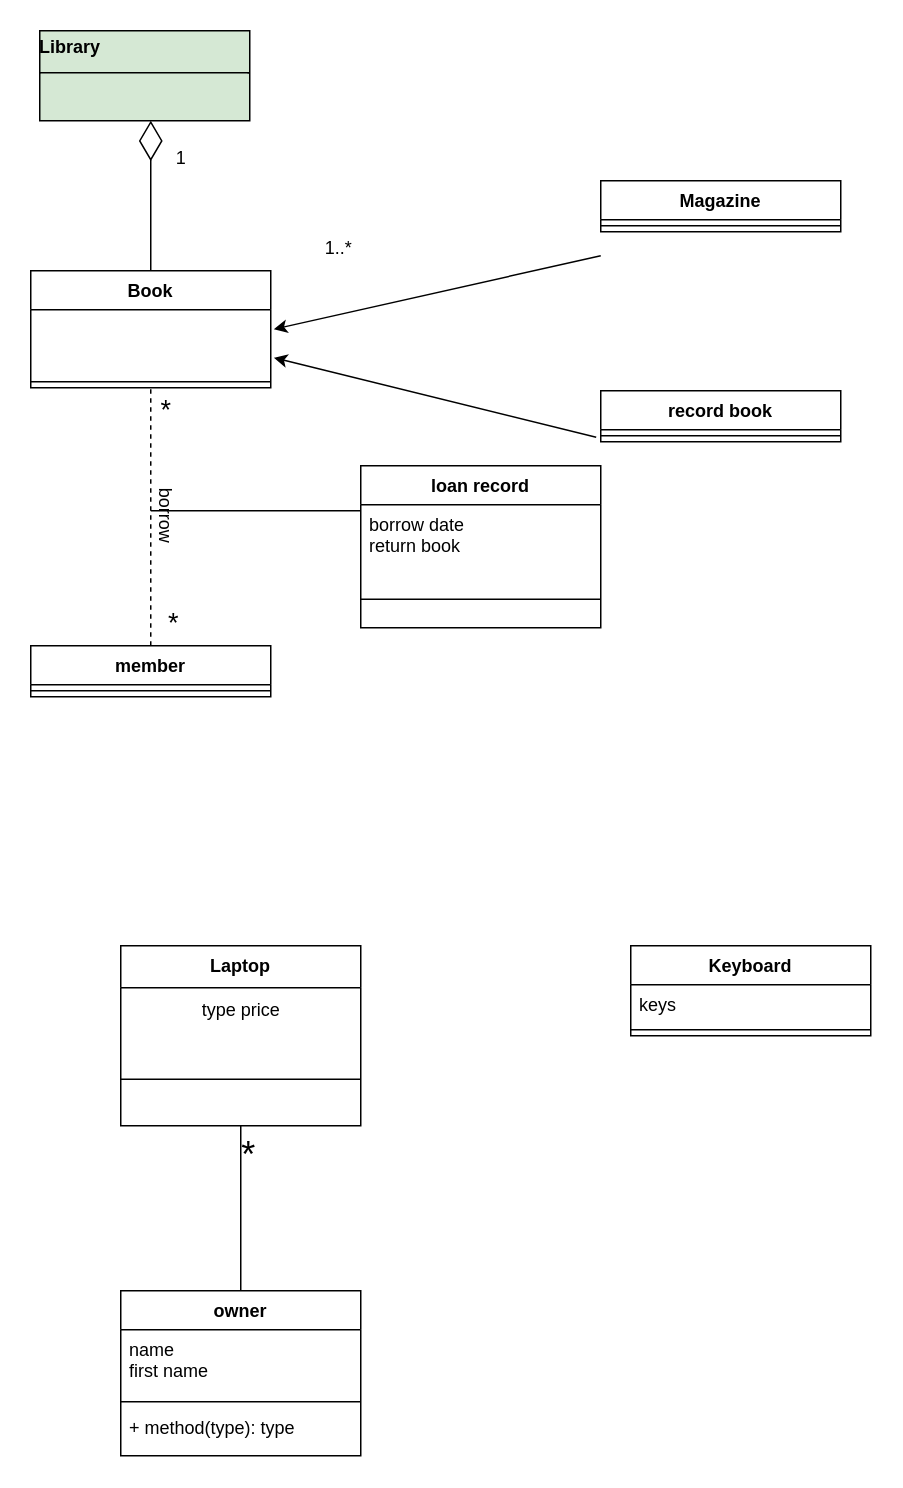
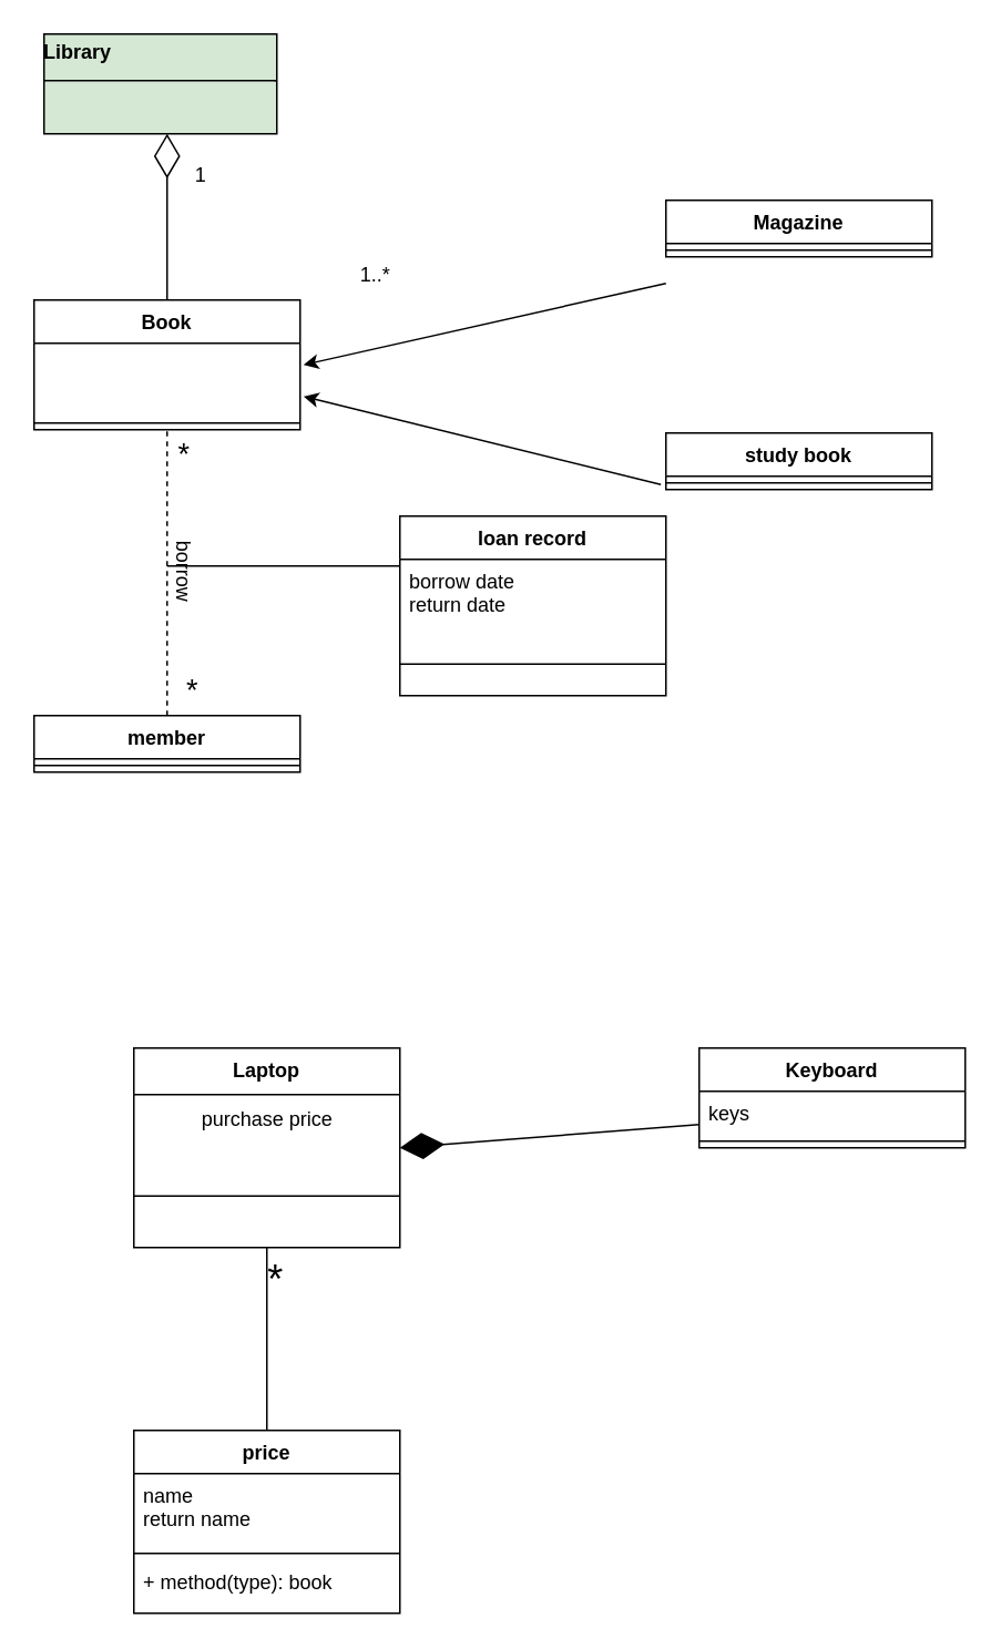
- <mxCell id="8" value="record book" style="swimlane;fontStyle=1;align=center;verticalAlign=top;childLayout=stackLayout;horizontal=1;startSize=26;horizontalStack=0;resizeParent=1;resizeParentMax=0;resizeLast=0;collapsible=1;marginBottom=0;whiteSpace=wrap;html=1;" vertex="1" parent="1"><mxGeometry x="400" y="260" width="160" height="34" as="geometry" /></mxCell>
+ <mxCell id="8" value="study book" style="swimlane;fontStyle=1;align=center;verticalAlign=top;childLayout=stackLayout;horizontal=1;startSize=26;horizontalStack=0;resizeParent=1;resizeParentMax=0;resizeLast=0;collapsible=1;marginBottom=0;whiteSpace=wrap;html=1;" vertex="1" parent="1"><mxGeometry x="400" y="260" width="160" height="34" as="geometry" /></mxCell>
- <mxCell id="19" value="borrow date&lt;div&gt;return book&lt;/div&gt;" style="text;strokeColor=none;fillColor=none;align=left;verticalAlign=top;spacingLeft=4;spacingRight=4;overflow=hidden;rotatable=0;points=[[0,0.5],[1,0.5]];portConstraint=eastwest;whiteSpace=wrap;html=1;" vertex="1" parent="18"><mxGeometry y="26" width="160" height="44" as="geometry" /></mxCell>
+ <mxCell id="19" value="borrow date&lt;div&gt;return date&lt;/div&gt;" style="text;strokeColor=none;fillColor=none;align=left;verticalAlign=top;spacingLeft=4;spacingRight=4;overflow=hidden;rotatable=0;points=[[0,0.5],[1,0.5]];portConstraint=eastwest;whiteSpace=wrap;html=1;" vertex="1" parent="18"><mxGeometry y="26" width="160" height="44" as="geometry" /></mxCell>
- <mxCell id="24" value="type price" style="text;html=1;align=center;verticalAlign=middle;resizable=0;points=[];autosize=1;strokeColor=none;fillColor=none;" vertex="1" parent="23"><mxGeometry y="28" width="160" height="30" as="geometry" /></mxCell>
+ <mxCell id="24" value="purchase price" style="text;html=1;align=center;verticalAlign=middle;resizable=0;points=[];autosize=1;strokeColor=none;fillColor=none;" vertex="1" parent="23"><mxGeometry y="28" width="160" height="30" as="geometry" /></mxCell>
+ <mxCell id="29" value="" style="endArrow=diamondThin;endFill=1;endSize=24;html=1;rounded=0;exitX=0;exitY=0.769;exitDx=0;exitDy=0;exitPerimeter=0;entryX=1;entryY=0.5;entryDx=0;entryDy=0;" edge="1" parent="1" source="27" target="23"><mxGeometry width="160" relative="1" as="geometry"><mxPoint x="250" y="640" as="sourcePoint" /><mxPoint x="410" y="640" as="targetPoint" /></mxGeometry></mxCell>
- <mxCell id="31" value="owner" style="swimlane;fontStyle=1;align=center;verticalAlign=top;childLayout=stackLayout;horizontal=1;startSize=26;horizontalStack=0;resizeParent=1;resizeParentMax=0;resizeLast=0;collapsible=1;marginBottom=0;whiteSpace=wrap;html=1;" vertex="1" parent="1"><mxGeometry x="80" y="860" width="160" height="110" as="geometry" /></mxCell>
+ <mxCell id="31" value="price" style="swimlane;fontStyle=1;align=center;verticalAlign=top;childLayout=stackLayout;horizontal=1;startSize=26;horizontalStack=0;resizeParent=1;resizeParentMax=0;resizeLast=0;collapsible=1;marginBottom=0;whiteSpace=wrap;html=1;" vertex="1" parent="1"><mxGeometry x="80" y="860" width="160" height="110" as="geometry" /></mxCell>
- <mxCell id="32" value="name&lt;div&gt;first name&lt;/div&gt;" style="text;strokeColor=none;fillColor=none;align=left;verticalAlign=top;spacingLeft=4;spacingRight=4;overflow=hidden;rotatable=0;points=[[0,0.5],[1,0.5]];portConstraint=eastwest;whiteSpace=wrap;html=1;" vertex="1" parent="31"><mxGeometry y="26" width="160" height="44" as="geometry" /></mxCell>
+ <mxCell id="32" value="name&lt;div&gt;return name&lt;/div&gt;" style="text;strokeColor=none;fillColor=none;align=left;verticalAlign=top;spacingLeft=4;spacingRight=4;overflow=hidden;rotatable=0;points=[[0,0.5],[1,0.5]];portConstraint=eastwest;whiteSpace=wrap;html=1;" vertex="1" parent="31"><mxGeometry y="26" width="160" height="44" as="geometry" /></mxCell>
- <mxCell id="34" value="+ method(type): type" style="text;strokeColor=none;fillColor=none;align=left;verticalAlign=top;spacingLeft=4;spacingRight=4;overflow=hidden;rotatable=0;points=[[0,0.5],[1,0.5]];portConstraint=eastwest;whiteSpace=wrap;html=1;" vertex="1" parent="31"><mxGeometry y="78" width="160" height="32" as="geometry" /></mxCell>
+ <mxCell id="34" value="+ method(type): book" style="text;strokeColor=none;fillColor=none;align=left;verticalAlign=top;spacingLeft=4;spacingRight=4;overflow=hidden;rotatable=0;points=[[0,0.5],[1,0.5]];portConstraint=eastwest;whiteSpace=wrap;html=1;" vertex="1" parent="31"><mxGeometry y="78" width="160" height="32" as="geometry" /></mxCell>
